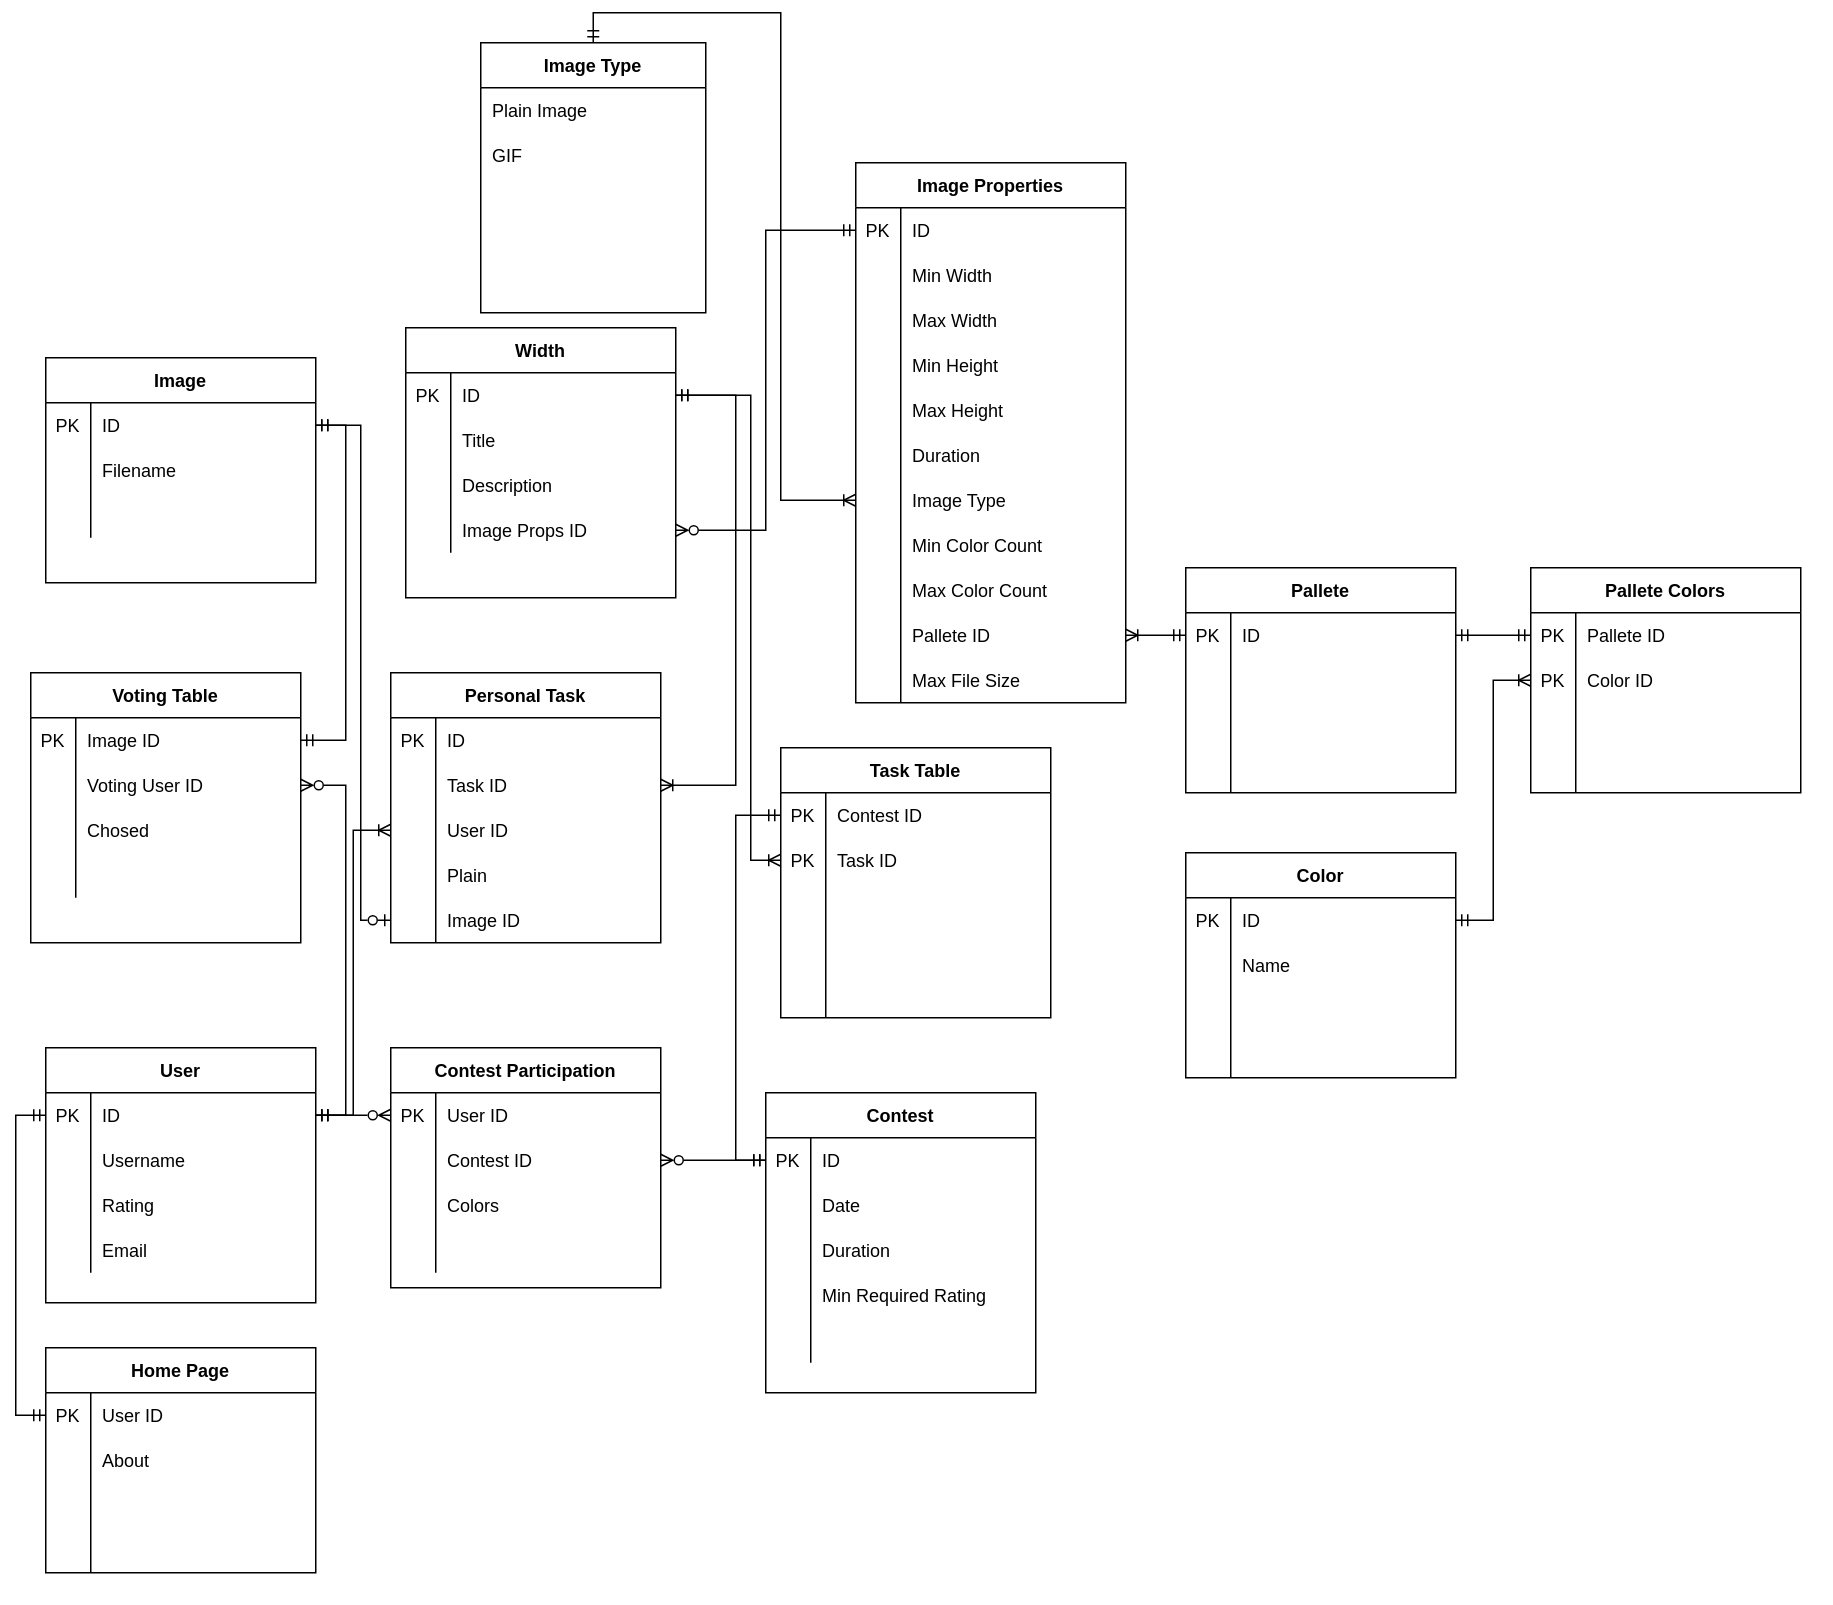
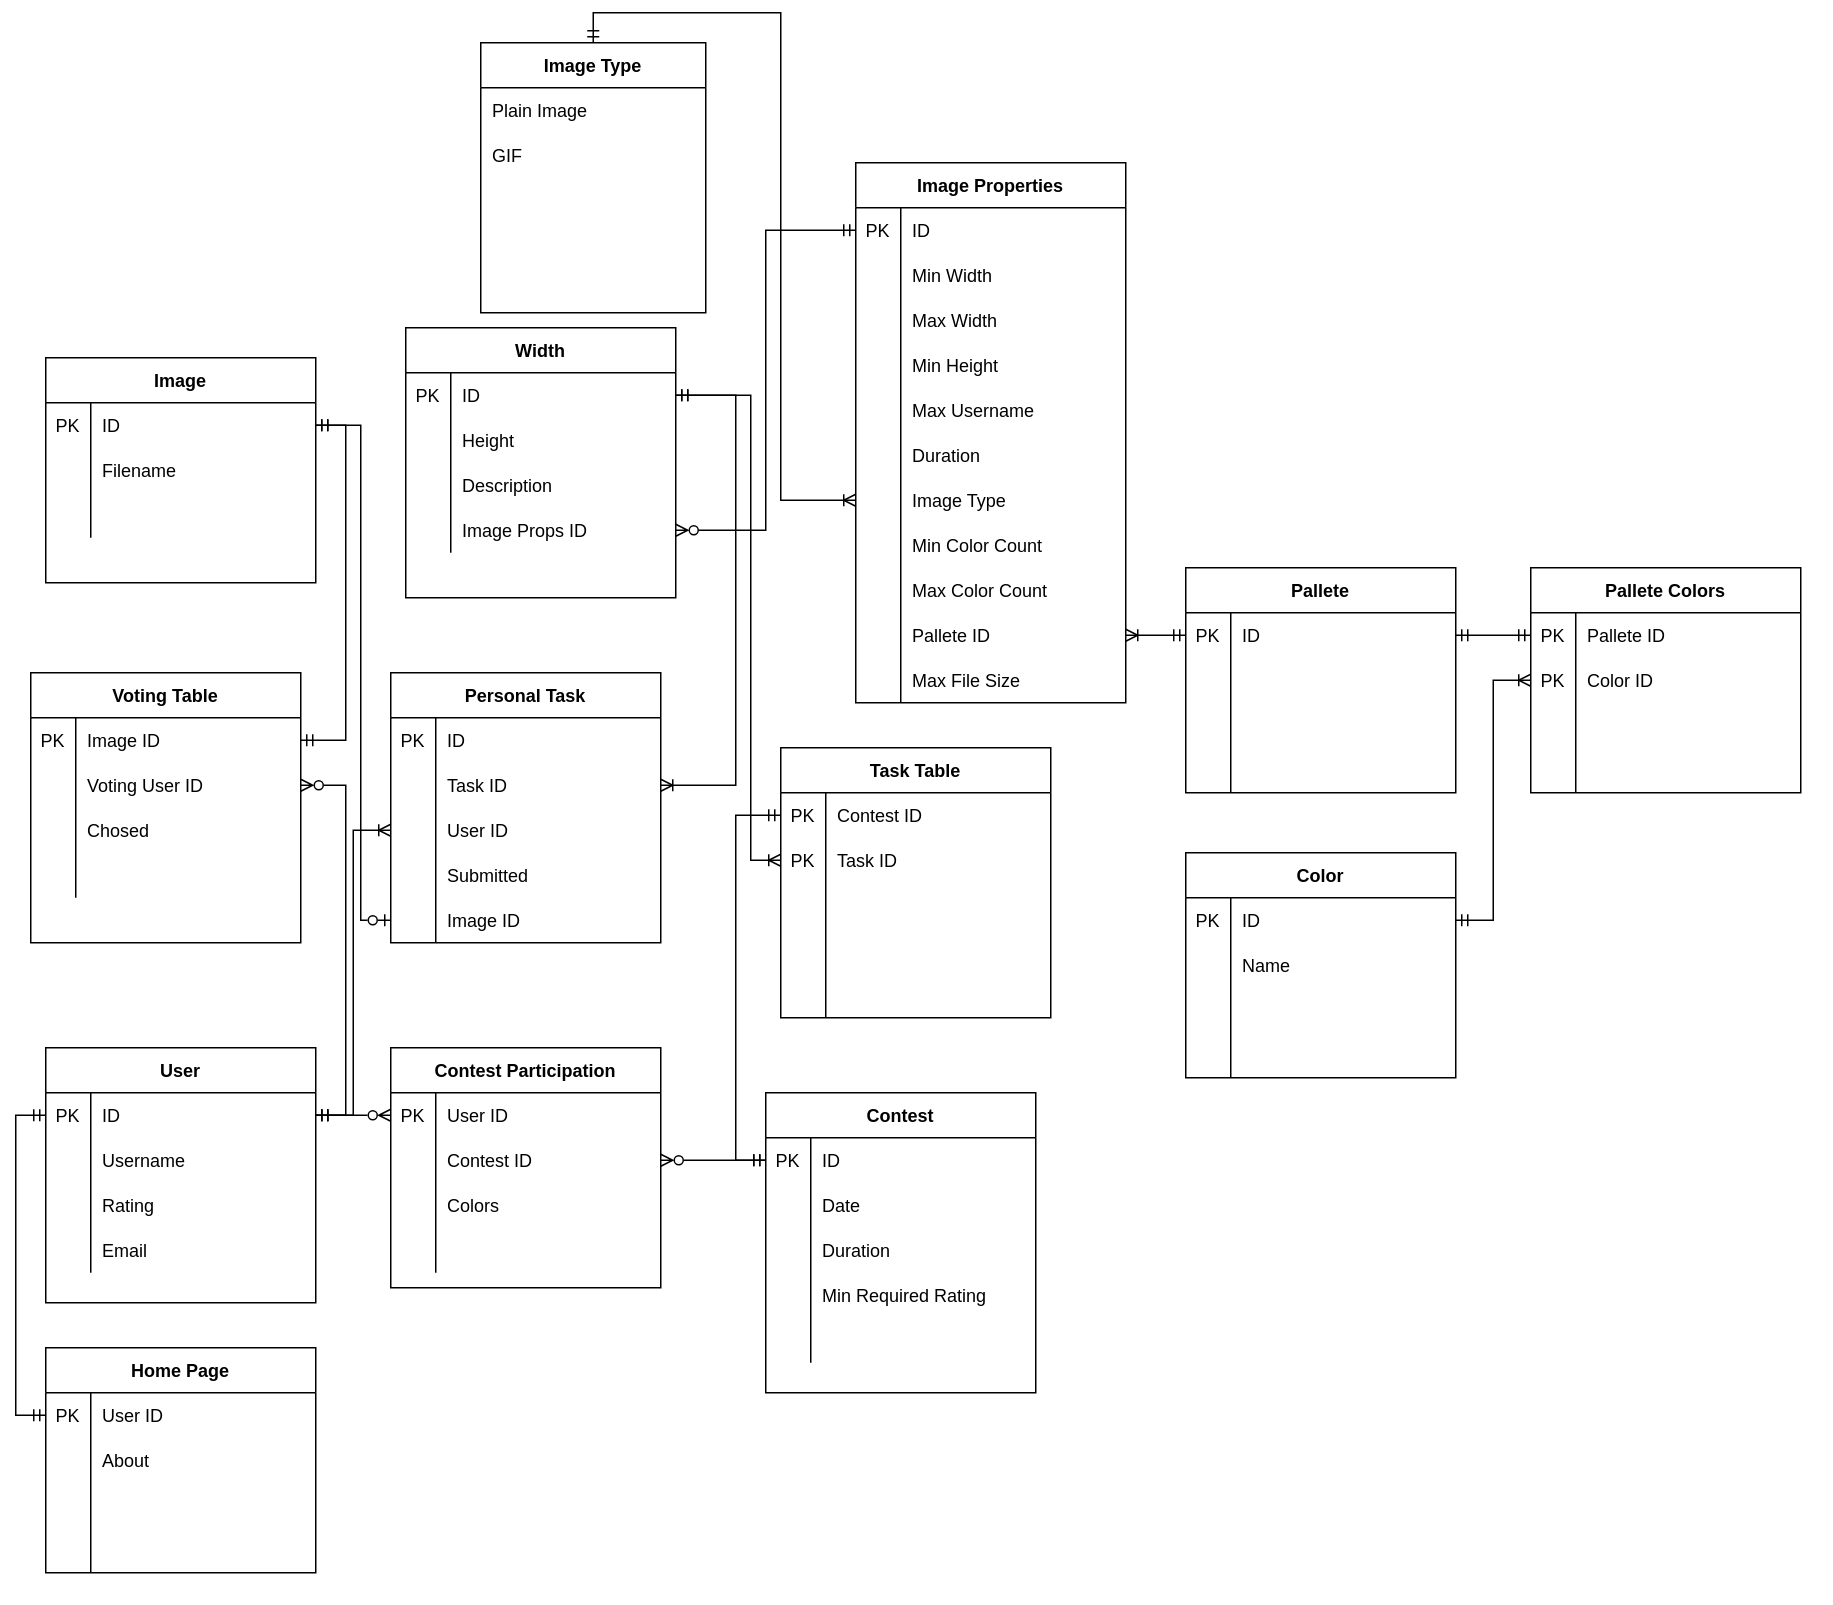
- <mxCell id="106" value="Max Height" style="shape=partialRectangle;connectable=0;fillColor=none;top=0;left=0;bottom=0;right=0;align=left;spacingLeft=6;overflow=hidden;" parent="104" vertex="1"><mxGeometry x="30" width="150" height="30" as="geometry"><mxRectangle width="150" height="30" as="alternateBounds" /></mxGeometry></mxCell>
+ <mxCell id="106" value="Max Username" style="shape=partialRectangle;connectable=0;fillColor=none;top=0;left=0;bottom=0;right=0;align=left;spacingLeft=6;overflow=hidden;" parent="104" vertex="1"><mxGeometry x="30" width="150" height="30" as="geometry"><mxRectangle width="150" height="30" as="alternateBounds" /></mxGeometry></mxCell>
- <mxCell id="50" value="Title" style="shape=partialRectangle;connectable=0;fillColor=none;top=0;left=0;bottom=0;right=0;align=left;spacingLeft=6;overflow=hidden;" parent="48" vertex="1"><mxGeometry x="30" width="150" height="30" as="geometry"><mxRectangle width="150" height="30" as="alternateBounds" /></mxGeometry></mxCell>
+ <mxCell id="50" value="Height" style="shape=partialRectangle;connectable=0;fillColor=none;top=0;left=0;bottom=0;right=0;align=left;spacingLeft=6;overflow=hidden;" parent="48" vertex="1"><mxGeometry x="30" width="150" height="30" as="geometry"><mxRectangle width="150" height="30" as="alternateBounds" /></mxGeometry></mxCell>
- <mxCell id="69" value="Plain" style="shape=partialRectangle;connectable=0;fillColor=none;top=0;left=0;bottom=0;right=0;align=left;spacingLeft=6;overflow=hidden;" parent="67" vertex="1"><mxGeometry x="30" width="150" height="30" as="geometry"><mxRectangle width="150" height="30" as="alternateBounds" /></mxGeometry></mxCell>
+ <mxCell id="69" value="Submitted" style="shape=partialRectangle;connectable=0;fillColor=none;top=0;left=0;bottom=0;right=0;align=left;spacingLeft=6;overflow=hidden;" parent="67" vertex="1"><mxGeometry x="30" width="150" height="30" as="geometry"><mxRectangle width="150" height="30" as="alternateBounds" /></mxGeometry></mxCell>
